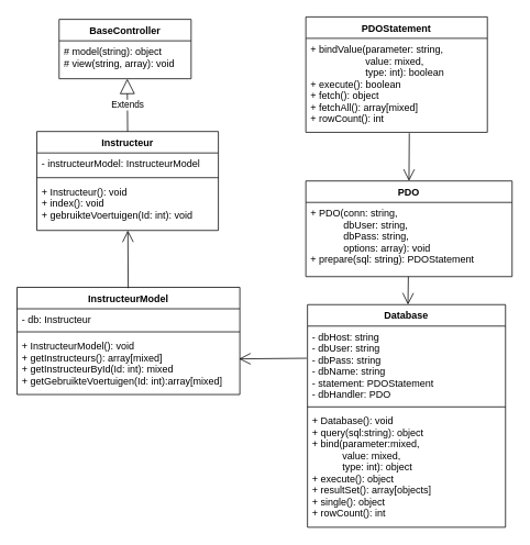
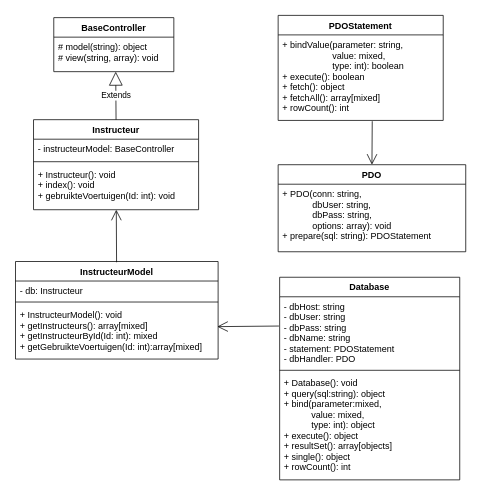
- <mxCell id="3" value="- instructeurModel: InstructeurModel" style="text;strokeColor=none;fillColor=none;align=left;verticalAlign=top;spacingLeft=4;spacingRight=4;overflow=hidden;rotatable=0;points=[[0,0.5],[1,0.5]];portConstraint=eastwest;" parent="2" vertex="1"><mxGeometry y="26" width="220" height="26" as="geometry" /></mxCell>
+ <mxCell id="3" value="- instructeurModel: BaseController" style="text;strokeColor=none;fillColor=none;align=left;verticalAlign=top;spacingLeft=4;spacingRight=4;overflow=hidden;rotatable=0;points=[[0,0.5],[1,0.5]];portConstraint=eastwest;" parent="2" vertex="1"><mxGeometry y="26" width="220" height="26" as="geometry" /></mxCell>
- <mxCell id="21" value="" style="endArrow=open;endFill=1;endSize=12;html=1;rounded=0;" parent="1" source="16" target="12" edge="1"><mxGeometry width="160" relative="1" as="geometry"><mxPoint x="500" y="339" as="sourcePoint" /><mxPoint x="500" y="369" as="targetPoint" /></mxGeometry></mxCell>
